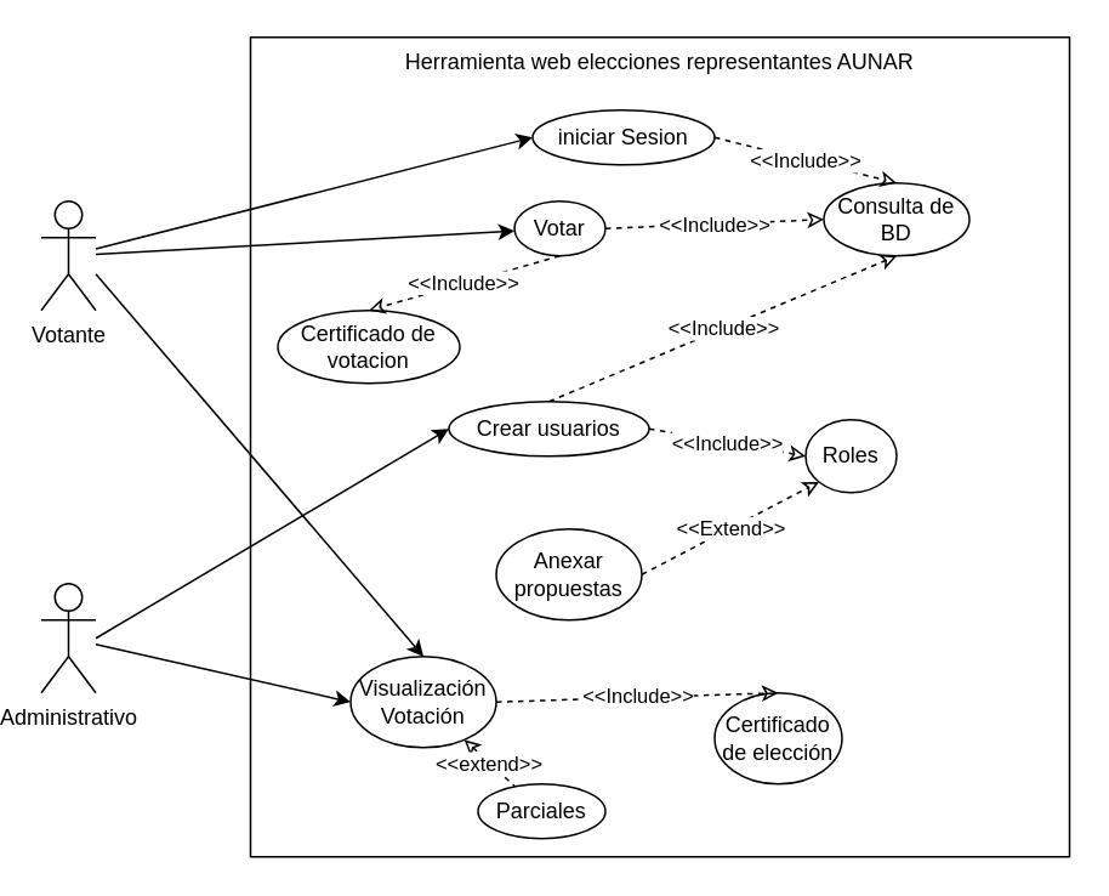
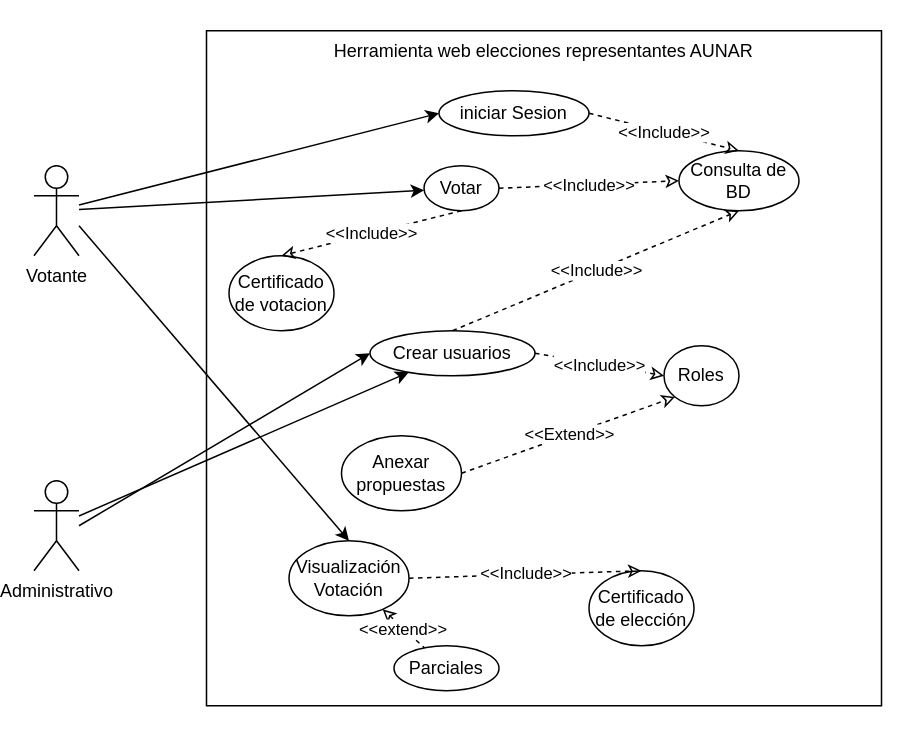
- <mxCell id="8" value="Certificado de votacion" style="ellipse;whiteSpace=wrap;html=1;" parent="1" vertex="1"><mxGeometry x="150" y="170" width="100" height="40" as="geometry" /></mxCell>
+ <mxCell id="8" value="Certificado de votacion" style="ellipse;whiteSpace=wrap;html=1;" parent="1" vertex="1"><mxGeometry x="150" y="170" width="70" height="50" as="geometry" /></mxCell>
- <mxCell id="10" value="Anexar propuestas" style="ellipse;whiteSpace=wrap;html=1;" parent="1" vertex="1"><mxGeometry x="270" y="290" width="80" height="50" as="geometry" /></mxCell>
+ <mxCell id="10" value="Anexar propuestas" style="ellipse;whiteSpace=wrap;html=1;" parent="1" vertex="1"><mxGeometry x="225" y="290" width="80" height="50" as="geometry" /></mxCell>
- <mxCell id="25" value="" style="rounded=0;orthogonalLoop=1;jettySize=auto;html=1;entryX=0;entryY=0.5;entryDx=0;entryDy=0;" parent="1" source="2" target="19" edge="1"><mxGeometry relative="1" as="geometry"><mxPoint x="53" y="336" as="sourcePoint" /><mxPoint x="254" y="245" as="targetPoint" /></mxGeometry></mxCell>
+ <mxCell id="25" value="" style="rounded=0;orthogonalLoop=1;jettySize=auto;html=1;" parent="1" source="2" target="6" edge="1"><mxGeometry relative="1" as="geometry"><mxPoint x="53" y="336" as="sourcePoint" /><mxPoint x="254" y="245" as="targetPoint" /></mxGeometry></mxCell>
